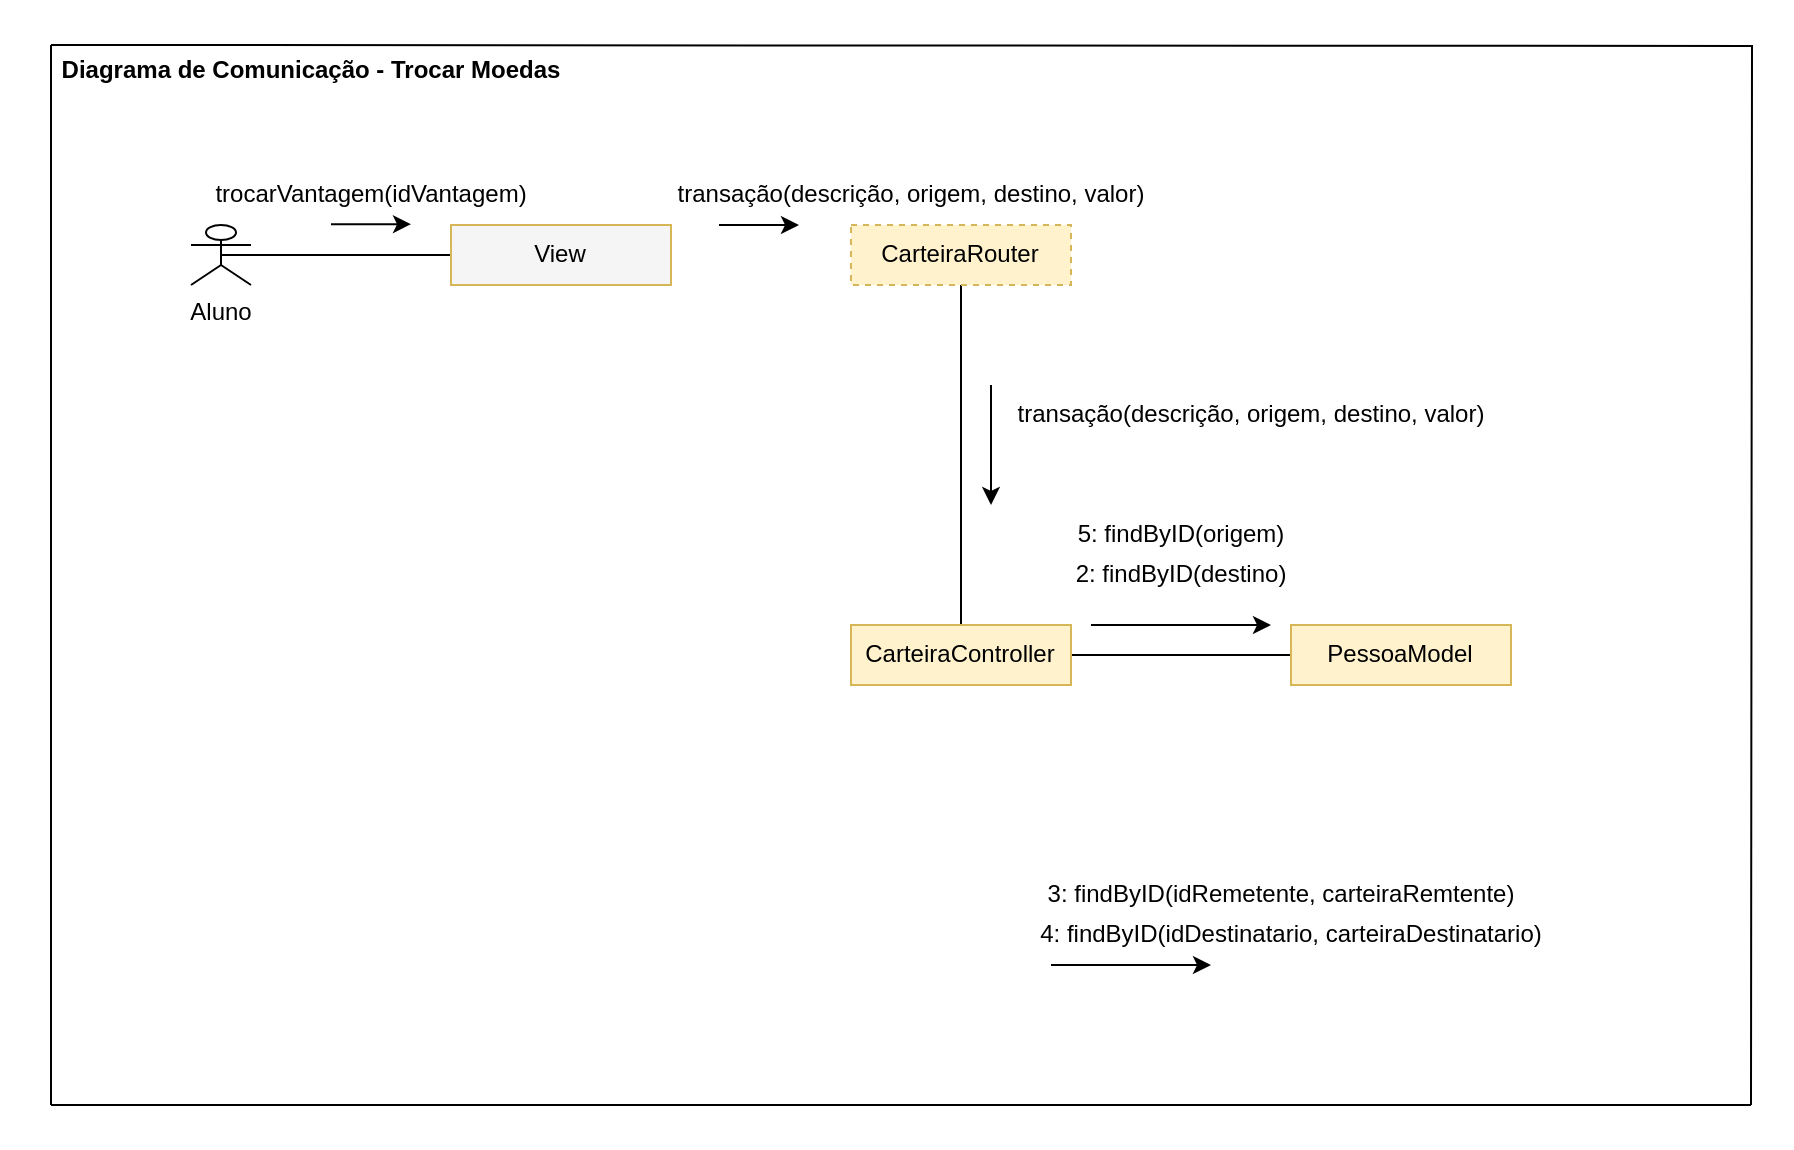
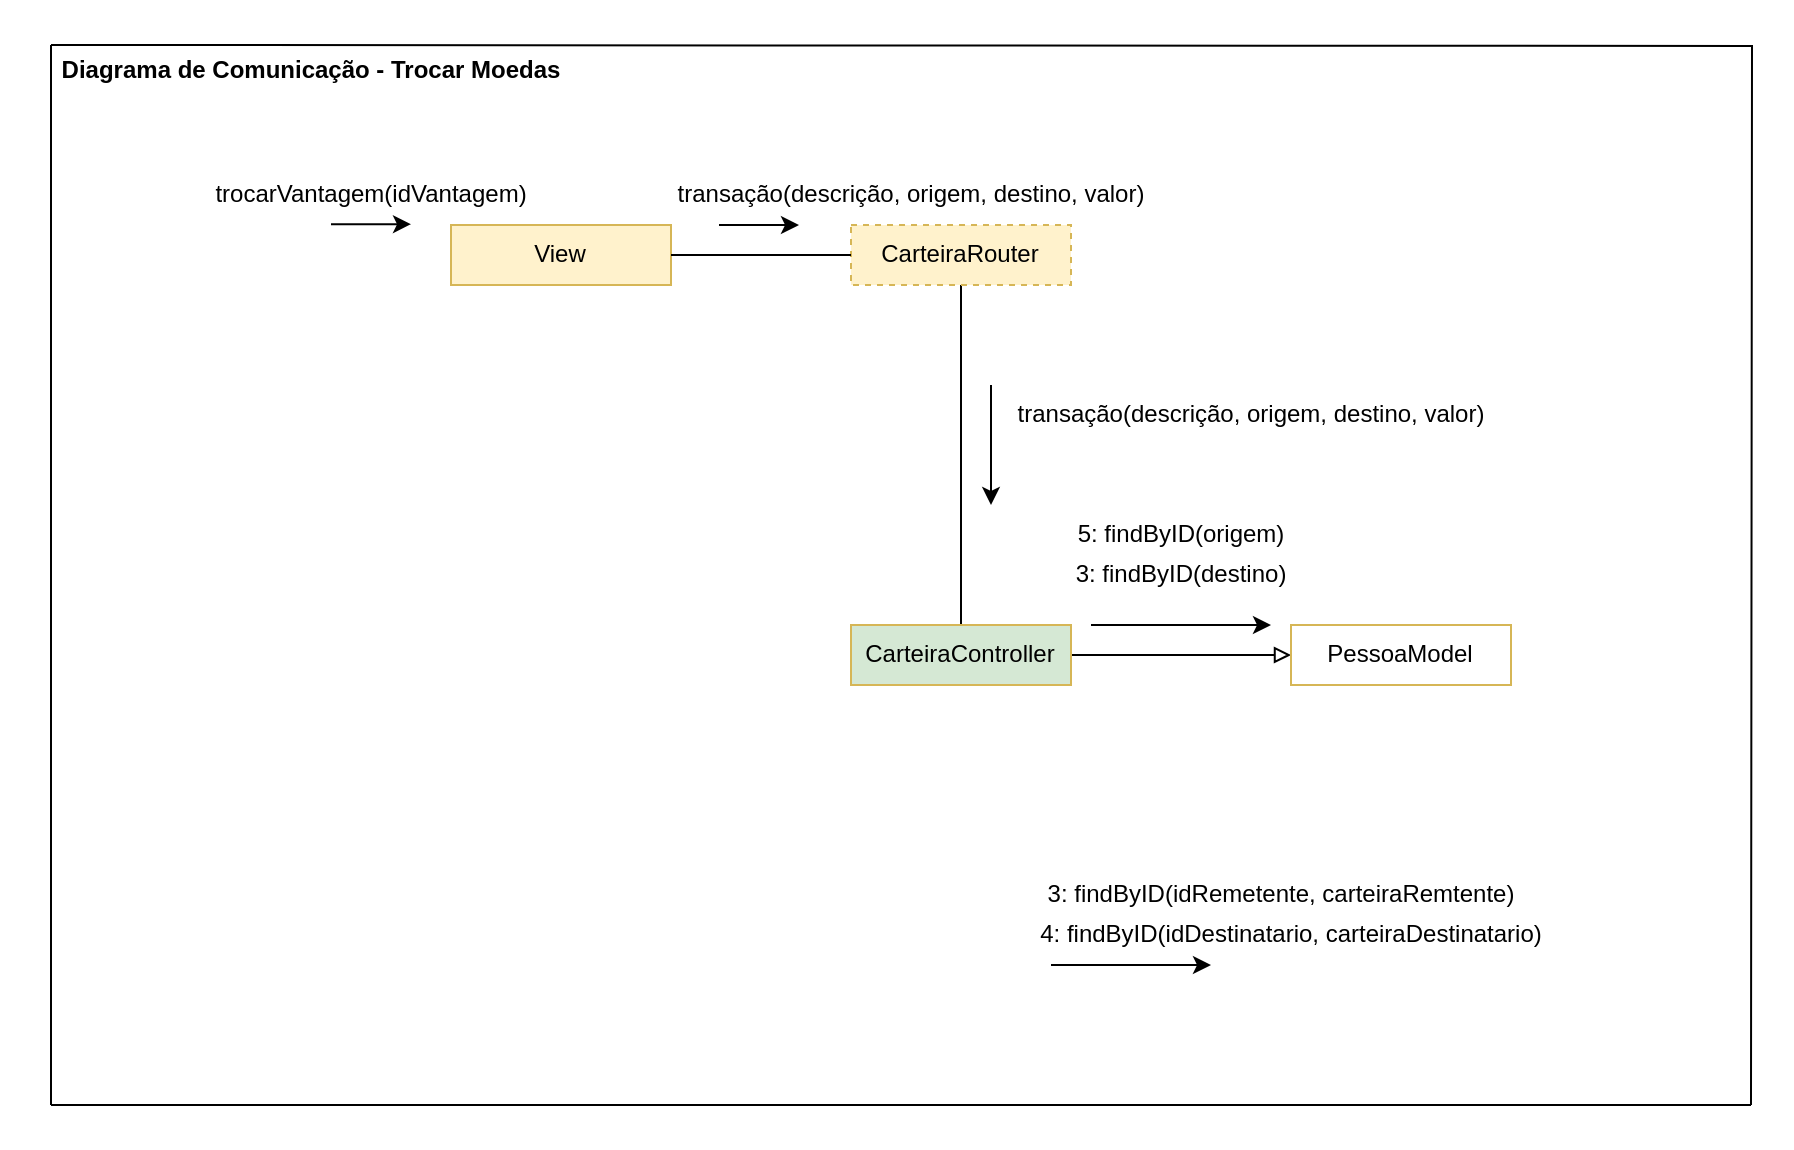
- <mxCell id="21" value="Aluno" style="shape=umlActor;verticalLabelPosition=bottom;verticalAlign=top;html=1;outlineConnect=0;" vertex="1" parent="1"><mxGeometry x="95" y="112" width="30" height="30" as="geometry" /></mxCell>
- <mxCell id="2" style="edgeStyle=orthogonalEdgeStyle;rounded=0;orthogonalLoop=1;jettySize=auto;html=1;entryX=0;entryY=0.5;entryDx=0;entryDy=0;endArrow=none;endFill=0;exitX=0.5;exitY=0.5;exitDx=0;exitDy=0;exitPerimeter=0;" edge="1" parent="1" source="21" target="3"><mxGeometry relative="1" as="geometry"><mxPoint x="145" y="127" as="sourcePoint" /></mxGeometry></mxCell>
- <mxCell id="3" value="View" style="html=1;whiteSpace=wrap;fillColor=#f5f5f5;strokeColor=#d6b656;" vertex="1" parent="1"><mxGeometry x="225" y="112" width="110" height="30" as="geometry" /></mxCell>
+ <mxCell id="3" value="View" style="html=1;whiteSpace=wrap;fillColor=#fff2cc;strokeColor=#d6b656;" vertex="1" parent="1"><mxGeometry x="225" y="112" width="110" height="30" as="geometry" /></mxCell>
+ <mxCell id="9" style="edgeStyle=orthogonalEdgeStyle;rounded=0;orthogonalLoop=1;jettySize=auto;html=1;entryX=0;entryY=0.5;entryDx=0;entryDy=0;endArrow=none;endFill=0;exitX=1;exitY=0.5;exitDx=0;exitDy=0;" edge="1" parent="1" source="3" target="5"><mxGeometry relative="1" as="geometry"><mxPoint x="155" y="137" as="sourcePoint" /><mxPoint x="235" y="137" as="targetPoint" /></mxGeometry></mxCell>
- <mxCell id="22" value="2: findByID(destino)" style="text;html=1;align=center;verticalAlign=middle;resizable=0;points=[];autosize=1;strokeColor=none;fillColor=none;" vertex="1" parent="1"><mxGeometry x="525" y="272" width="130" height="30" as="geometry" /></mxCell>
+ <mxCell id="22" value="3: findByID(destino)" style="text;html=1;align=center;verticalAlign=middle;resizable=0;points=[];autosize=1;strokeColor=none;fillColor=none;" vertex="1" parent="1"><mxGeometry x="525" y="272" width="130" height="30" as="geometry" /></mxCell>
- <mxCell id="7" value="CarteiraController" style="html=1;whiteSpace=wrap;fillColor=#fff2cc;strokeColor=#d6b656;" vertex="1" parent="1"><mxGeometry x="425" y="312" width="110" height="30" as="geometry" /></mxCell>
+ <mxCell id="7" value="CarteiraController" style="html=1;whiteSpace=wrap;fillColor=#d5e8d4;strokeColor=#d6b656;" vertex="1" parent="1"><mxGeometry x="425" y="312" width="110" height="30" as="geometry" /></mxCell>
- <mxCell id="6" style="edgeStyle=orthogonalEdgeStyle;rounded=0;orthogonalLoop=1;jettySize=auto;html=1;entryX=0;entryY=0.5;entryDx=0;entryDy=0;endArrow=none;endFill=0;exitX=1;exitY=0.5;exitDx=0;exitDy=0;" edge="1" parent="1" source="7" target="8"><mxGeometry relative="1" as="geometry"><Array as="points"><mxPoint x="585" y="327" /><mxPoint x="585" y="327" /></Array></mxGeometry></mxCell>
+ <mxCell id="6" style="edgeStyle=orthogonalEdgeStyle;rounded=0;orthogonalLoop=1;jettySize=auto;html=1;entryX=0;entryY=0.5;entryDx=0;entryDy=0;endArrow=block;endFill=0;exitX=1;exitY=0.5;exitDx=0;exitDy=0;" edge="1" parent="1" source="7" target="8"><mxGeometry relative="1" as="geometry"><Array as="points"><mxPoint x="585" y="327" /><mxPoint x="585" y="327" /></Array></mxGeometry></mxCell>
- <mxCell id="8" value="PessoaModel" style="html=1;whiteSpace=wrap;fillColor=#fff2cc;strokeColor=#d6b656;" vertex="1" parent="1"><mxGeometry x="645" y="312" width="110" height="30" as="geometry" /></mxCell>
+ <mxCell id="8" value="PessoaModel" style="html=1;whiteSpace=wrap;fillColor=#ffffff;strokeColor=#d6b656;" vertex="1" parent="1"><mxGeometry x="645" y="312" width="110" height="30" as="geometry" /></mxCell>
